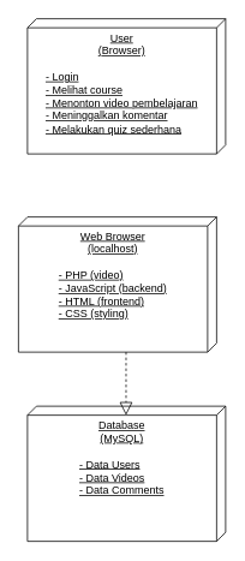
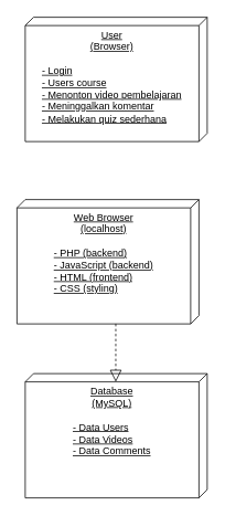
- <mxCell id="2" value="&lt;div style=&quot;&quot;&gt;&lt;span style=&quot;background-color: initial;&quot;&gt;User&lt;/span&gt;&lt;/div&gt;&lt;div&gt;&lt;span style=&quot;white-space: pre;&quot;&gt;(&lt;/span&gt;Browser)&lt;/div&gt;&lt;div&gt;&lt;br&gt;&lt;/div&gt;&lt;div style=&quot;text-align: left;&quot;&gt;- Login&lt;/div&gt;&lt;div style=&quot;text-align: left;&quot;&gt;- Melihat course&lt;/div&gt;&lt;div style=&quot;text-align: left;&quot;&gt;- Menonton video pembelajaran&lt;/div&gt;&lt;div style=&quot;text-align: left;&quot;&gt;- Meninggalkan komentar&lt;/div&gt;&lt;div style=&quot;text-align: left;&quot;&gt;- Melakukan quiz sederhana&lt;/div&gt;" style="verticalAlign=top;align=center;spacingTop=8;spacingLeft=2;spacingRight=12;shape=cube;size=10;direction=south;fontStyle=4;html=1;whiteSpace=wrap;" vertex="1" parent="1"><mxGeometry x="30" y="20" width="220" height="150" as="geometry" /></mxCell>
+ <mxCell id="2" value="&lt;div style=&quot;&quot;&gt;&lt;span style=&quot;background-color: initial;&quot;&gt;User&lt;/span&gt;&lt;/div&gt;&lt;div&gt;&lt;span style=&quot;white-space: pre;&quot;&gt;(&lt;/span&gt;Browser)&lt;/div&gt;&lt;div&gt;&lt;br&gt;&lt;/div&gt;&lt;div style=&quot;text-align: left;&quot;&gt;- Login&lt;/div&gt;&lt;div style=&quot;text-align: left;&quot;&gt;- Users course&lt;/div&gt;&lt;div style=&quot;text-align: left;&quot;&gt;- Menonton video pembelajaran&lt;/div&gt;&lt;div style=&quot;text-align: left;&quot;&gt;- Meninggalkan komentar&lt;/div&gt;&lt;div style=&quot;text-align: left;&quot;&gt;- Melakukan quiz sederhana&lt;/div&gt;" style="verticalAlign=top;align=center;spacingTop=8;spacingLeft=2;spacingRight=12;shape=cube;size=10;direction=south;fontStyle=4;html=1;whiteSpace=wrap;" vertex="1" parent="1"><mxGeometry x="30" y="20" width="220" height="150" as="geometry" /></mxCell>
- <mxCell id="3" value="&lt;div style=&quot;&quot;&gt;Web Browser&lt;/div&gt;&lt;div&gt;&lt;span style=&quot;white-space: pre;&quot;&gt;(localhost&lt;/span&gt;)&lt;/div&gt;&lt;div&gt;&lt;br&gt;&lt;/div&gt;&lt;div style=&quot;text-align: left;&quot;&gt;- PHP (video)&lt;/div&gt;&lt;div style=&quot;text-align: left;&quot;&gt;- JavaScript (backend)&lt;/div&gt;&lt;div style=&quot;text-align: left;&quot;&gt;- HTML (frontend)&lt;/div&gt;&lt;div style=&quot;text-align: left;&quot;&gt;- CSS (styling)&lt;/div&gt;" style="verticalAlign=top;align=center;spacingTop=8;spacingLeft=2;spacingRight=12;shape=cube;size=10;direction=south;fontStyle=4;html=1;whiteSpace=wrap;" vertex="1" parent="1"><mxGeometry x="20" y="240" width="220" height="150" as="geometry" /></mxCell>
+ <mxCell id="3" value="&lt;div style=&quot;&quot;&gt;Web Browser&lt;/div&gt;&lt;div&gt;&lt;span style=&quot;white-space: pre;&quot;&gt;(localhost&lt;/span&gt;)&lt;/div&gt;&lt;div&gt;&lt;br&gt;&lt;/div&gt;&lt;div style=&quot;text-align: left;&quot;&gt;- PHP (backend)&lt;/div&gt;&lt;div style=&quot;text-align: left;&quot;&gt;- JavaScript (backend)&lt;/div&gt;&lt;div style=&quot;text-align: left;&quot;&gt;- HTML (frontend)&lt;/div&gt;&lt;div style=&quot;text-align: left;&quot;&gt;- CSS (styling)&lt;/div&gt;" style="verticalAlign=top;align=center;spacingTop=8;spacingLeft=2;spacingRight=12;shape=cube;size=10;direction=south;fontStyle=4;html=1;whiteSpace=wrap;" vertex="1" parent="1"><mxGeometry x="20" y="240" width="220" height="150" as="geometry" /></mxCell>
